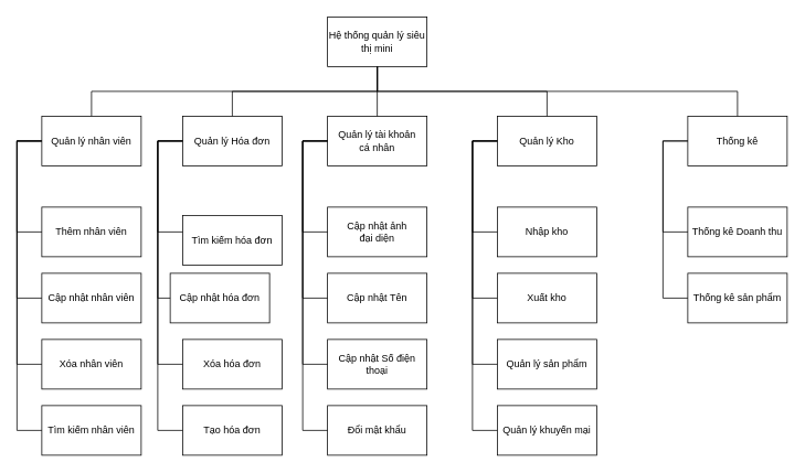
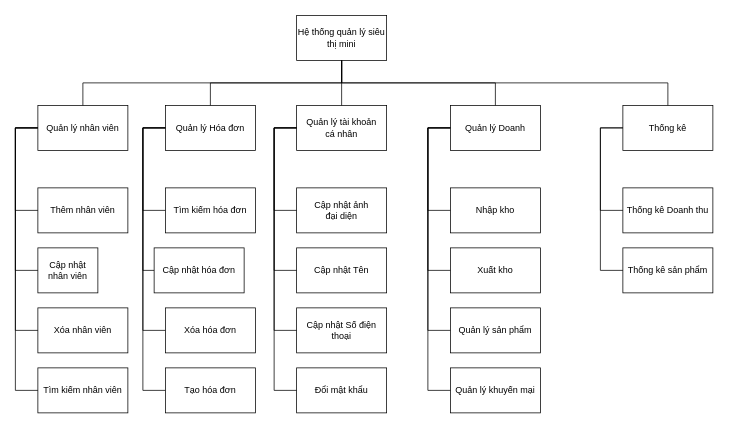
- <mxCell id="6" value="Quản lý Kho" style="rounded=0;whiteSpace=wrap;html=1;" vertex="1" parent="1"><mxGeometry x="600" y="140" width="120" height="60" as="geometry" /></mxCell>
+ <mxCell id="6" value="Quản lý Doanh" style="rounded=0;whiteSpace=wrap;html=1;" vertex="1" parent="1"><mxGeometry x="600" y="140" width="120" height="60" as="geometry" /></mxCell>
- <mxCell id="21" value="Tìm kiếm hóa đơn" style="rounded=0;whiteSpace=wrap;html=1;" vertex="1" parent="1"><mxGeometry x="220" y="260" width="120" height="60" as="geometry" /></mxCell>
+ <mxCell id="21" value="Tìm kiếm hóa đơn" style="rounded=0;whiteSpace=wrap;html=1;" vertex="1" parent="1"><mxGeometry x="220" y="250" width="120" height="60" as="geometry" /></mxCell>
- <mxCell id="14" value="Cập nhật nhân viên" style="rounded=0;whiteSpace=wrap;html=1;" vertex="1" parent="1"><mxGeometry x="50" y="330" width="120" height="60" as="geometry" /></mxCell>
+ <mxCell id="14" value="Cập nhật nhân viên" style="rounded=0;whiteSpace=wrap;html=1;" vertex="1" parent="1"><mxGeometry x="50" y="330" width="80" height="60" as="geometry" /></mxCell>
